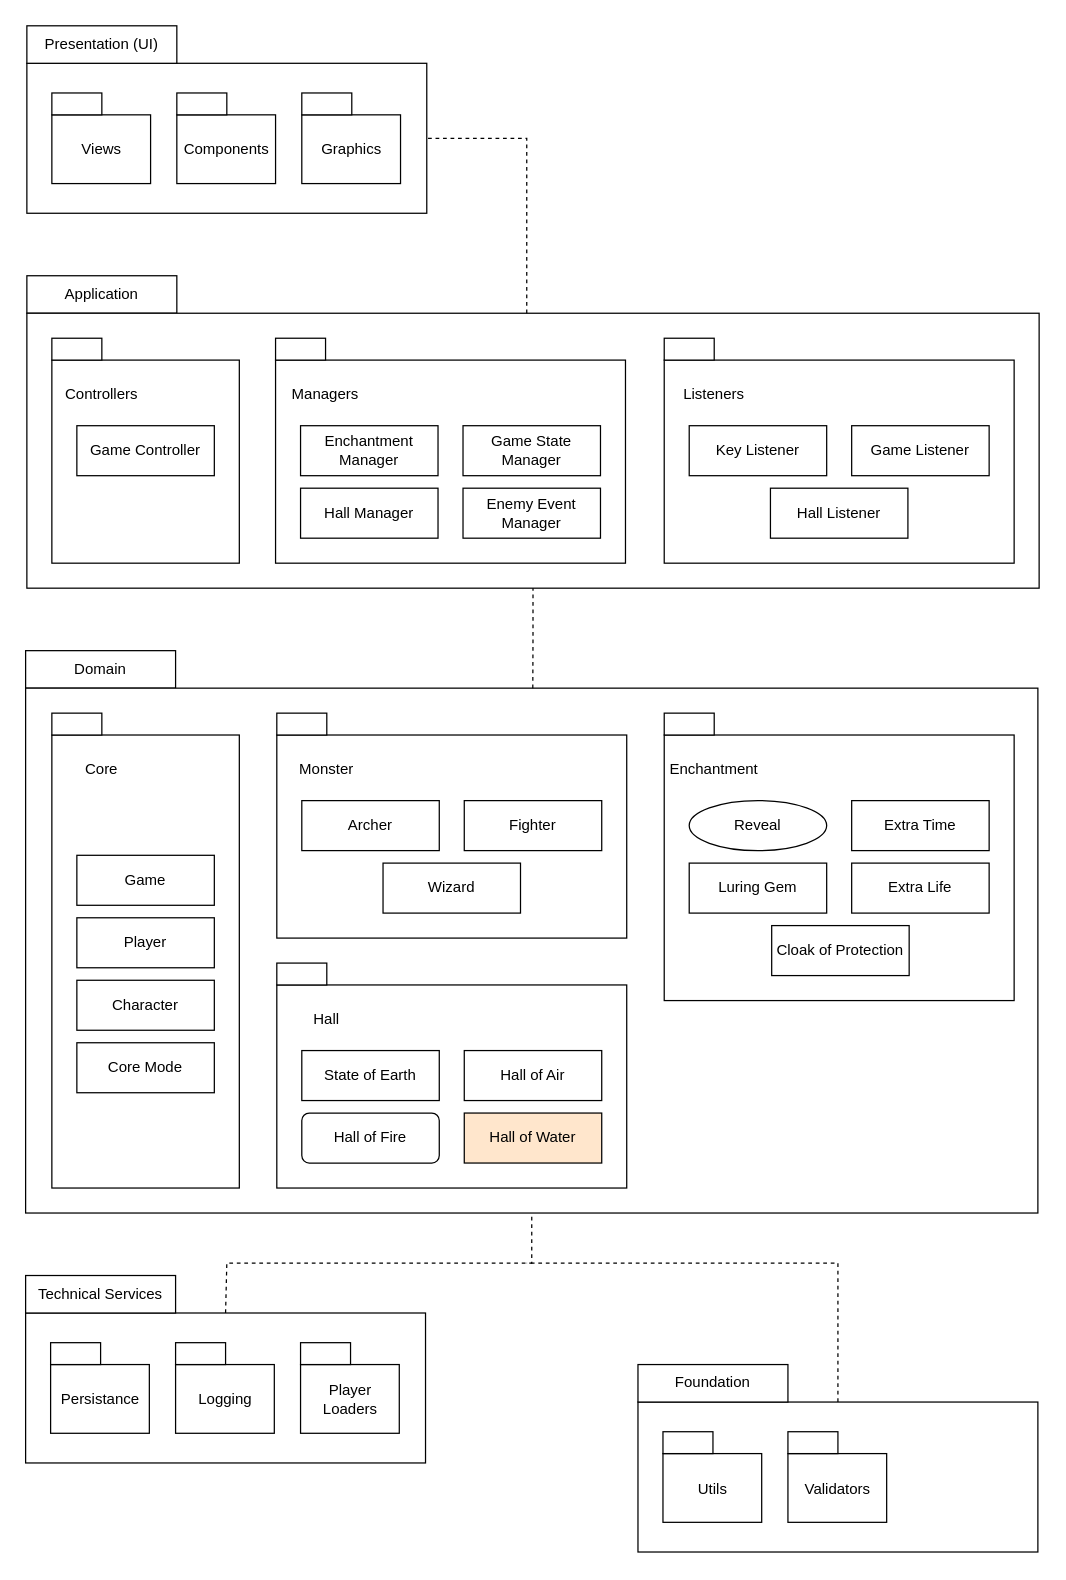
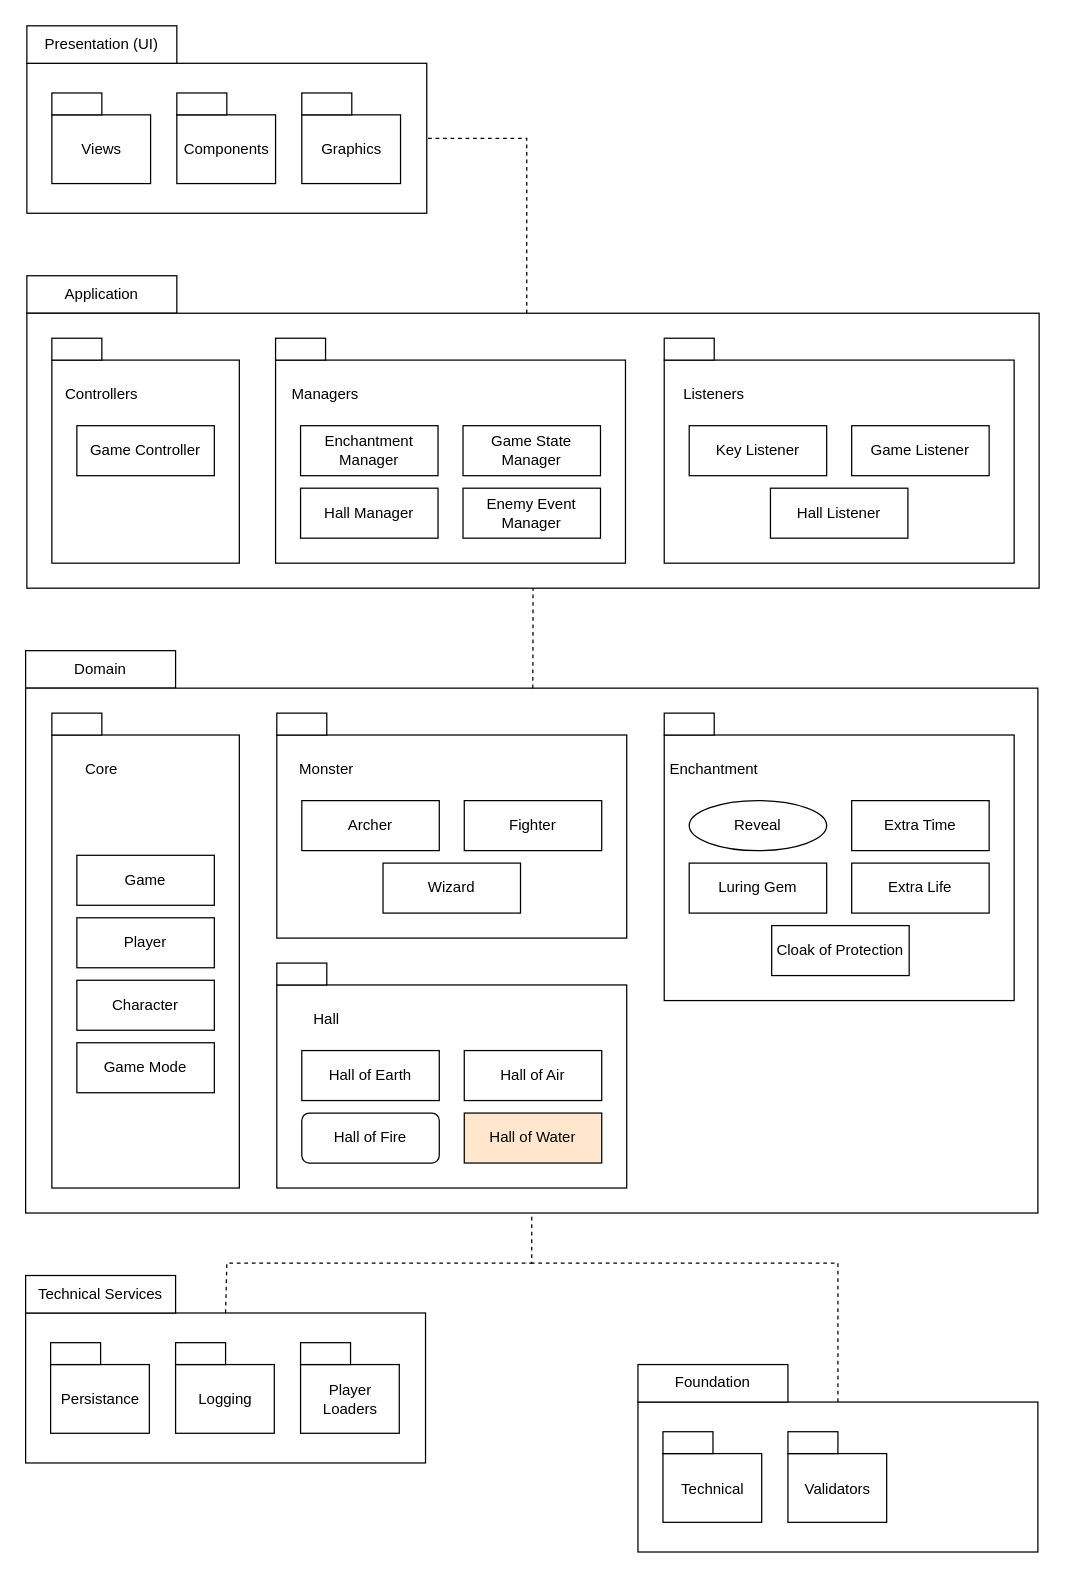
- <mxCell id="66" value="Core Mode" style="rounded=0;whiteSpace=wrap;html=1;" vertex="1" parent="1"><mxGeometry x="61" y="833.75" width="110" height="40" as="geometry" /></mxCell>
+ <mxCell id="66" value="Game Mode" style="rounded=0;whiteSpace=wrap;html=1;" vertex="1" parent="1"><mxGeometry x="61" y="833.75" width="110" height="40" as="geometry" /></mxCell>
- <mxCell id="56" value="State of Earth" style="rounded=0;whiteSpace=wrap;html=1;" vertex="1" parent="1"><mxGeometry x="241" y="840" width="110" height="40" as="geometry" /></mxCell>
+ <mxCell id="56" value="Hall of Earth" style="rounded=0;whiteSpace=wrap;html=1;" vertex="1" parent="1"><mxGeometry x="241" y="840" width="110" height="40" as="geometry" /></mxCell>
- <mxCell id="83" value="Utils" style="text;html=1;align=center;verticalAlign=middle;whiteSpace=wrap;rounded=0;" vertex="1" parent="1"><mxGeometry x="530" y="1175" width="80" height="31.25" as="geometry" /></mxCell>
+ <mxCell id="83" value="Technical" style="text;html=1;align=center;verticalAlign=middle;whiteSpace=wrap;rounded=0;" vertex="1" parent="1"><mxGeometry x="530" y="1175" width="80" height="31.25" as="geometry" /></mxCell>
